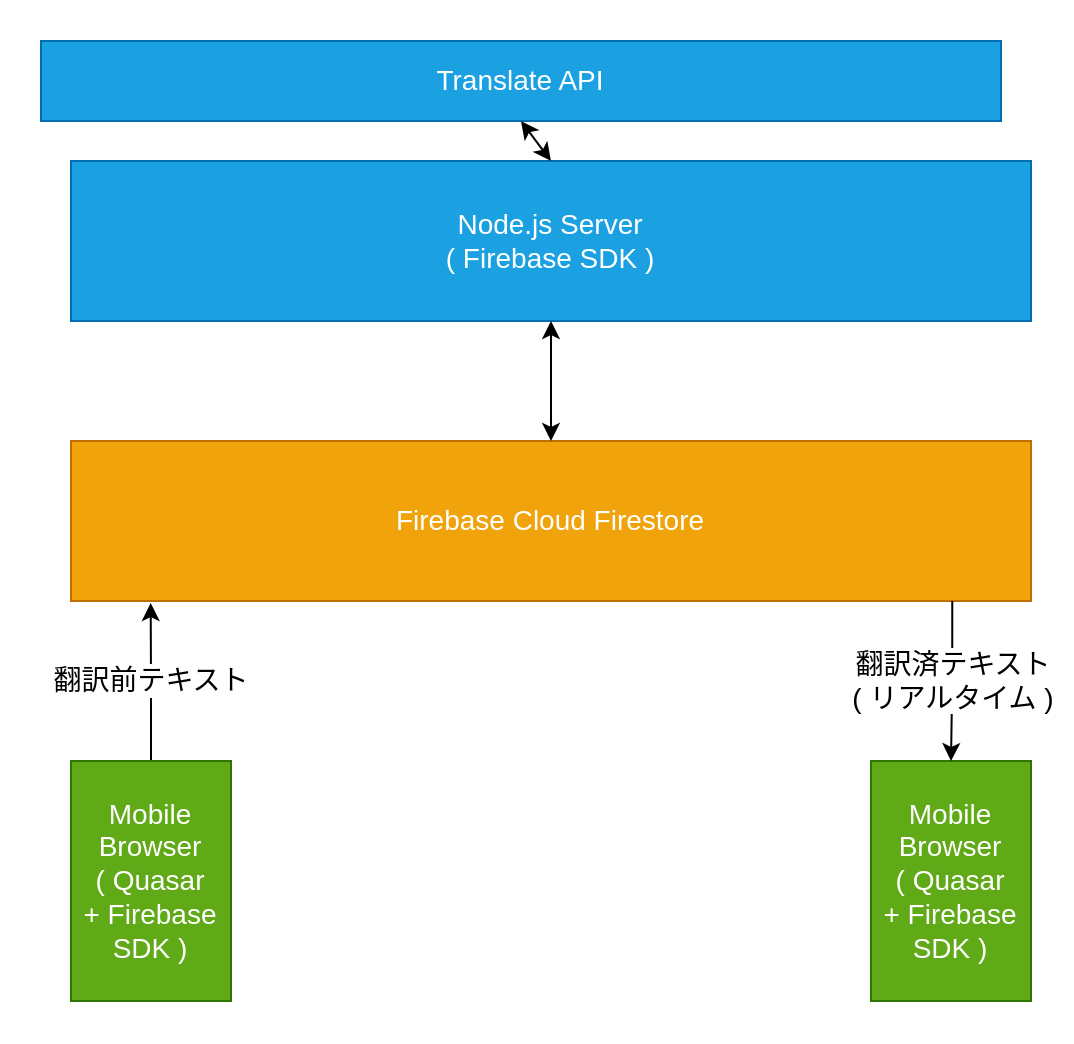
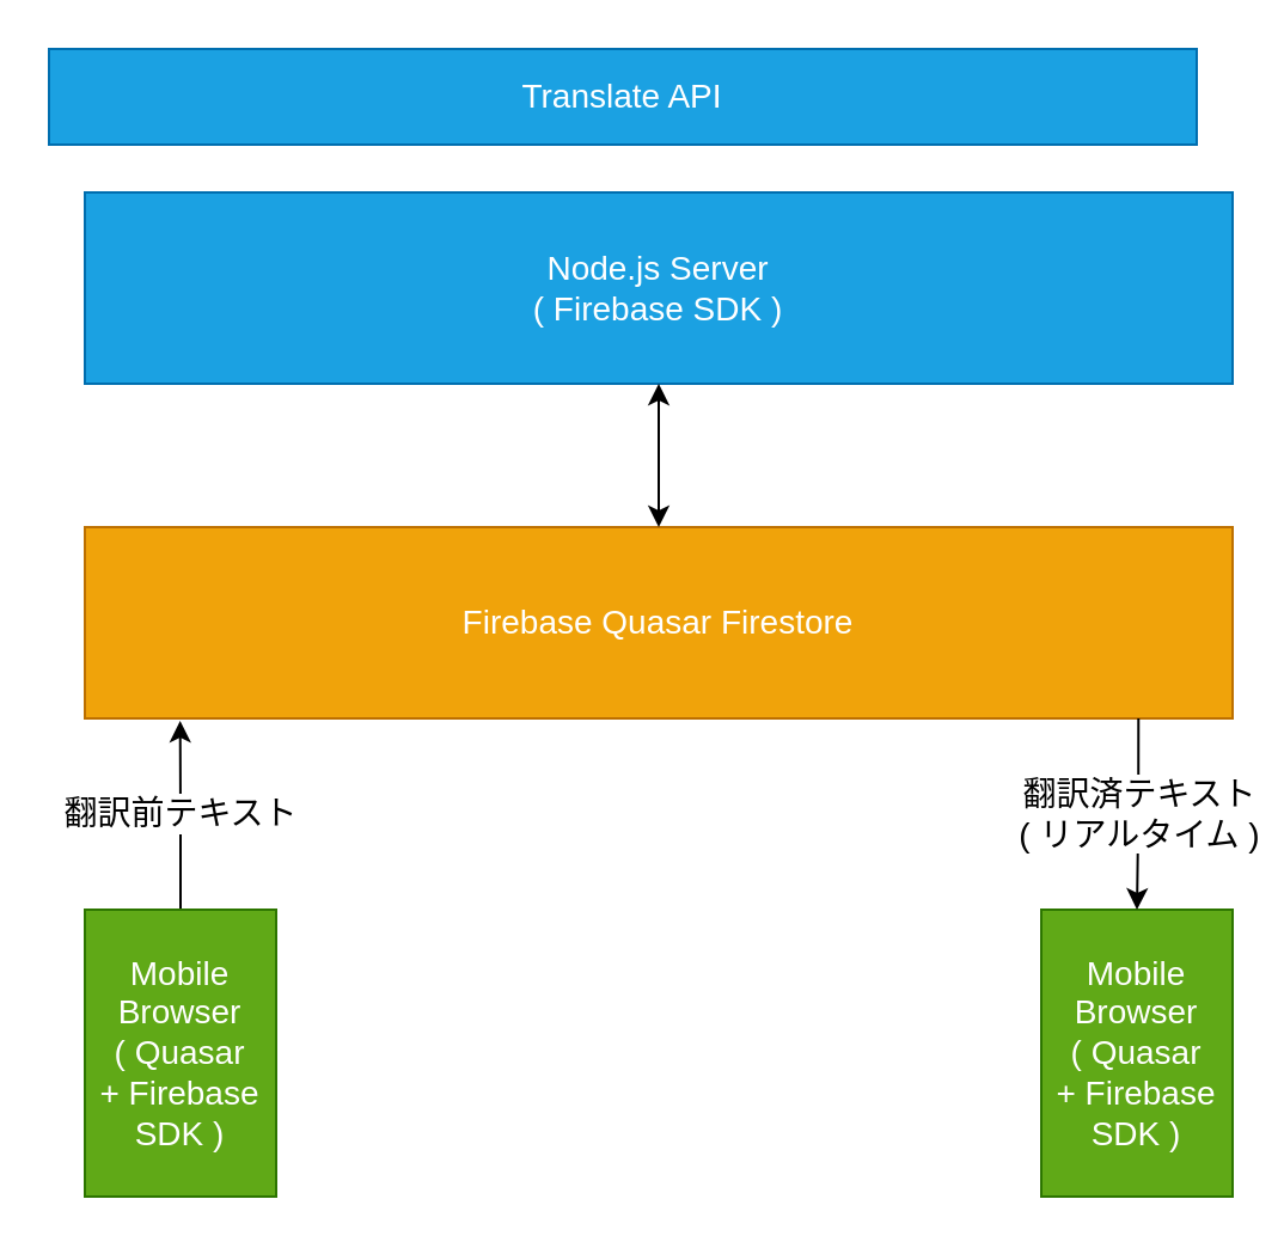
- <mxCell id="9" value="" style="endArrow=classic;startArrow=classic;html=1;fontSize=14;entryX=0.5;entryY=1;entryDx=0;entryDy=0;exitX=0.5;exitY=0;exitDx=0;exitDy=0;" edge="1" parent="1" source="6" target="7"><mxGeometry width="50" height="50" relative="1" as="geometry"><mxPoint x="245" y="140" as="sourcePoint" /><mxPoint x="295" y="90" as="targetPoint" /></mxGeometry></mxCell>
- <mxCell id="5" value="Firebase Cloud Firestore" style="rounded=0;whiteSpace=wrap;html=1;fillColor=#f0a30a;strokeColor=#BD7000;fontColor=#ffffff;fontSize=14;" vertex="1" parent="1"><mxGeometry x="35" y="220" width="480" height="80" as="geometry" /></mxCell>
+ <mxCell id="5" value="Firebase Quasar Firestore" style="rounded=0;whiteSpace=wrap;html=1;fillColor=#f0a30a;strokeColor=#BD7000;fontColor=#ffffff;fontSize=14;" vertex="1" parent="1"><mxGeometry x="35" y="220" width="480" height="80" as="geometry" /></mxCell>
